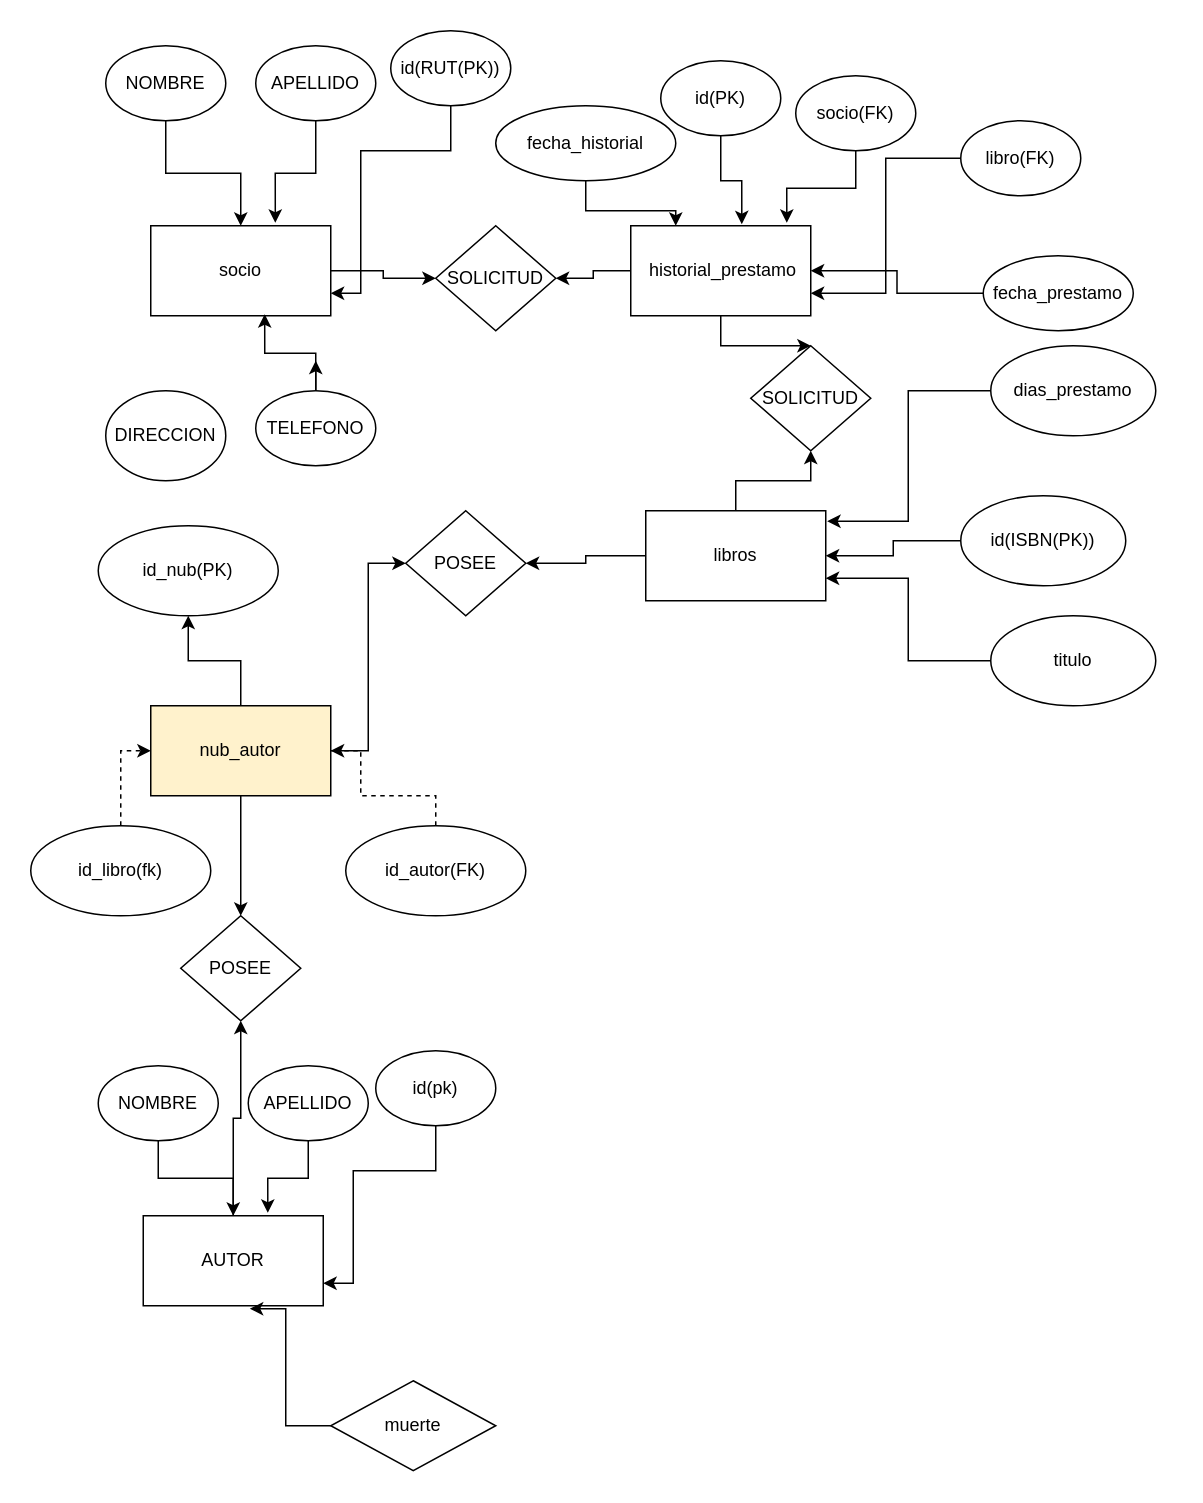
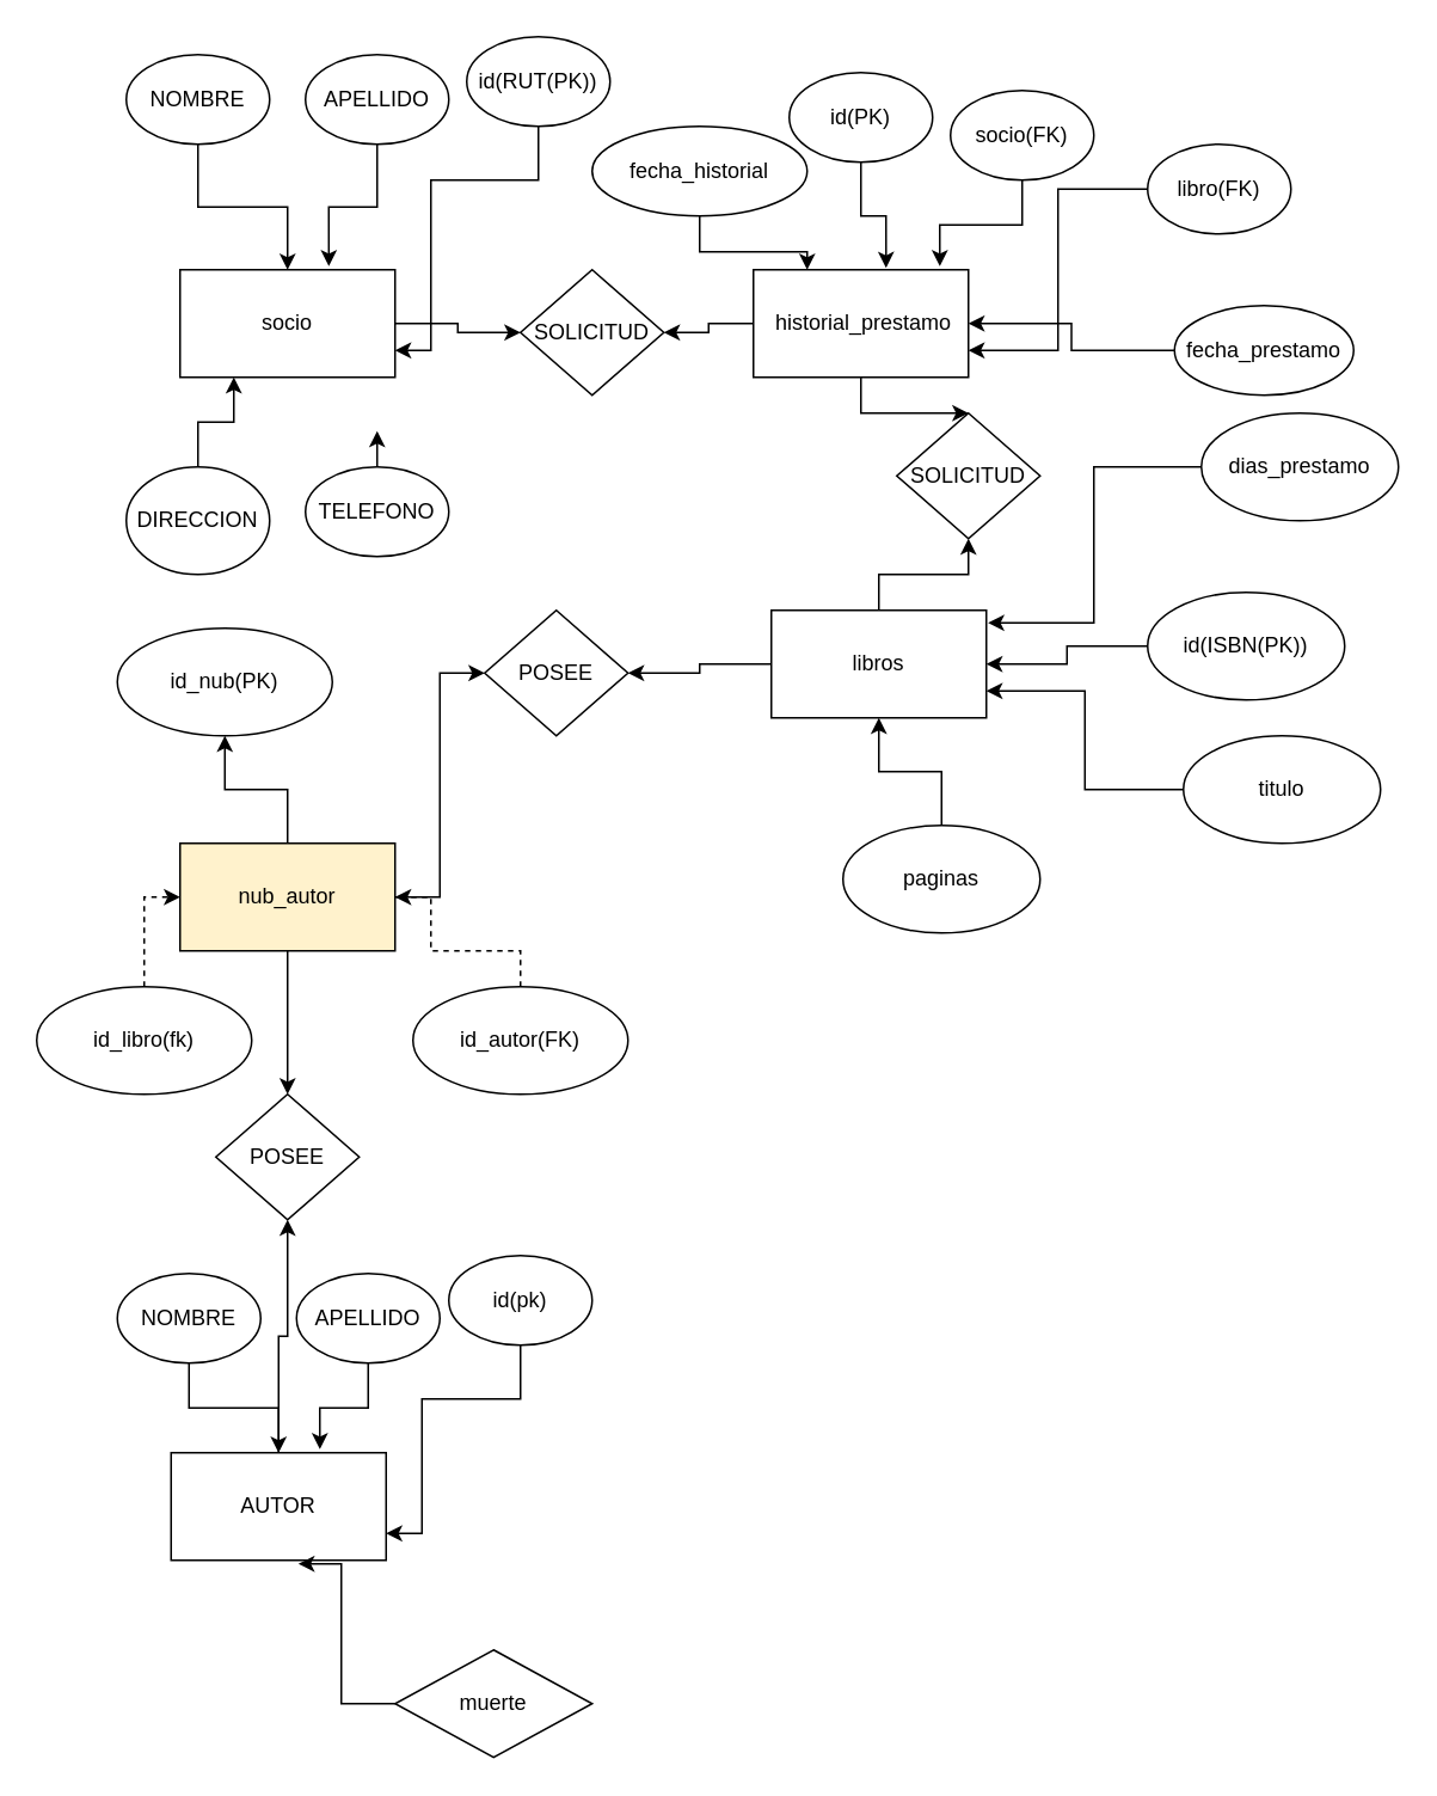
+ <mxCell id="16" style="edgeStyle=orthogonalEdgeStyle;rounded=0;orthogonalLoop=1;jettySize=auto;html=1;entryX=0.25;entryY=1;entryDx=0;entryDy=0;" parent="1" source="17" target="3" edge="1"><mxGeometry relative="1" as="geometry" /></mxCell>
- <mxCell id="19" style="edgeStyle=orthogonalEdgeStyle;rounded=0;orthogonalLoop=1;jettySize=auto;html=1;entryX=0.633;entryY=0.983;entryDx=0;entryDy=0;entryPerimeter=0;" parent="1" source="20" target="3" edge="1"><mxGeometry relative="1" as="geometry" /></mxCell>
- <mxCell id="48" value="dias_prestamo" style="ellipse;whiteSpace=wrap;html=1;" parent="1" vertex="1"><mxGeometry x="660" y="230" width="110" height="60" as="geometry" /></mxCell>
+ <mxCell id="48" value="dias_prestamo" style="ellipse;whiteSpace=wrap;html=1;" parent="1" vertex="1"><mxGeometry x="670" y="230" width="110" height="60" as="geometry" /></mxCell>
+ <mxCell id="60" value="" style="edgeStyle=orthogonalEdgeStyle;rounded=0;orthogonalLoop=1;jettySize=auto;html=1;" edge="1" parent="1" source="61" target="9"><mxGeometry relative="1" as="geometry" /></mxCell>
+ <mxCell id="61" value="paginas" style="ellipse;whiteSpace=wrap;html=1;" vertex="1" parent="1"><mxGeometry x="470" y="460" width="110" height="60" as="geometry" /></mxCell>
